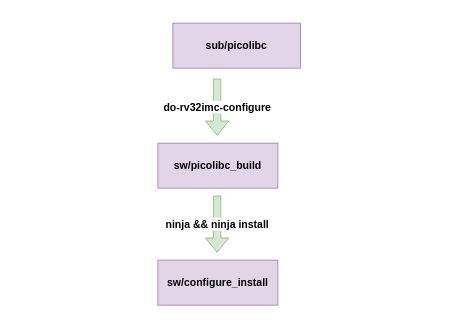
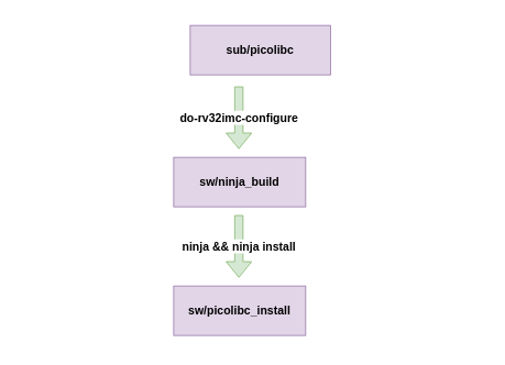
- <mxCell id="5" value="sw/picolibc_build" style="rounded=0;whiteSpace=wrap;html=1;fontSize=14;fontStyle=1;fillColor=#e1d5e7;strokeColor=#9673a6;" vertex="1" parent="1"><mxGeometry x="210" y="190" width="160" height="60" as="geometry" /></mxCell>
+ <mxCell id="5" value="sw/ninja_build" style="rounded=0;whiteSpace=wrap;html=1;fontSize=14;fontStyle=1;fillColor=#e1d5e7;strokeColor=#9673a6;" vertex="1" parent="1"><mxGeometry x="210" y="190" width="160" height="60" as="geometry" /></mxCell>
- <mxCell id="7" value="sw/configure_install" style="rounded=0;whiteSpace=wrap;html=1;fontSize=14;fontStyle=1;fillColor=#e1d5e7;strokeColor=#9673a6;" vertex="1" parent="1"><mxGeometry x="210" y="346" width="160" height="60" as="geometry" /></mxCell>
+ <mxCell id="7" value="sw/picolibc_install" style="rounded=0;whiteSpace=wrap;html=1;fontSize=14;fontStyle=1;fillColor=#e1d5e7;strokeColor=#9673a6;" vertex="1" parent="1"><mxGeometry x="210" y="346" width="160" height="60" as="geometry" /></mxCell>
